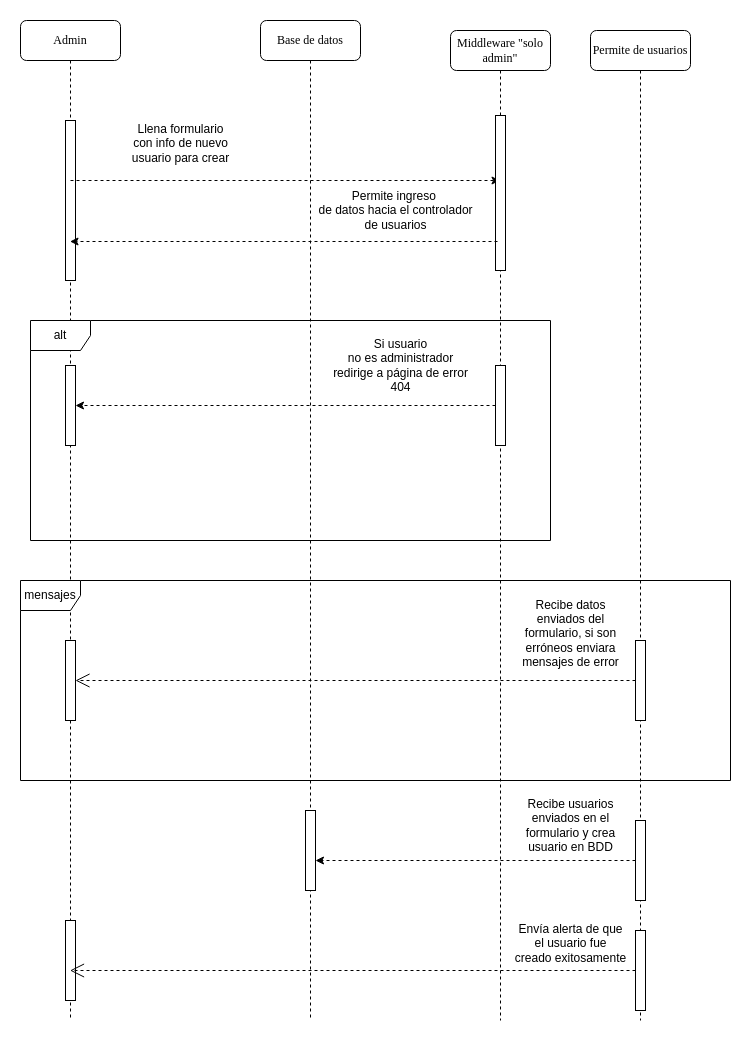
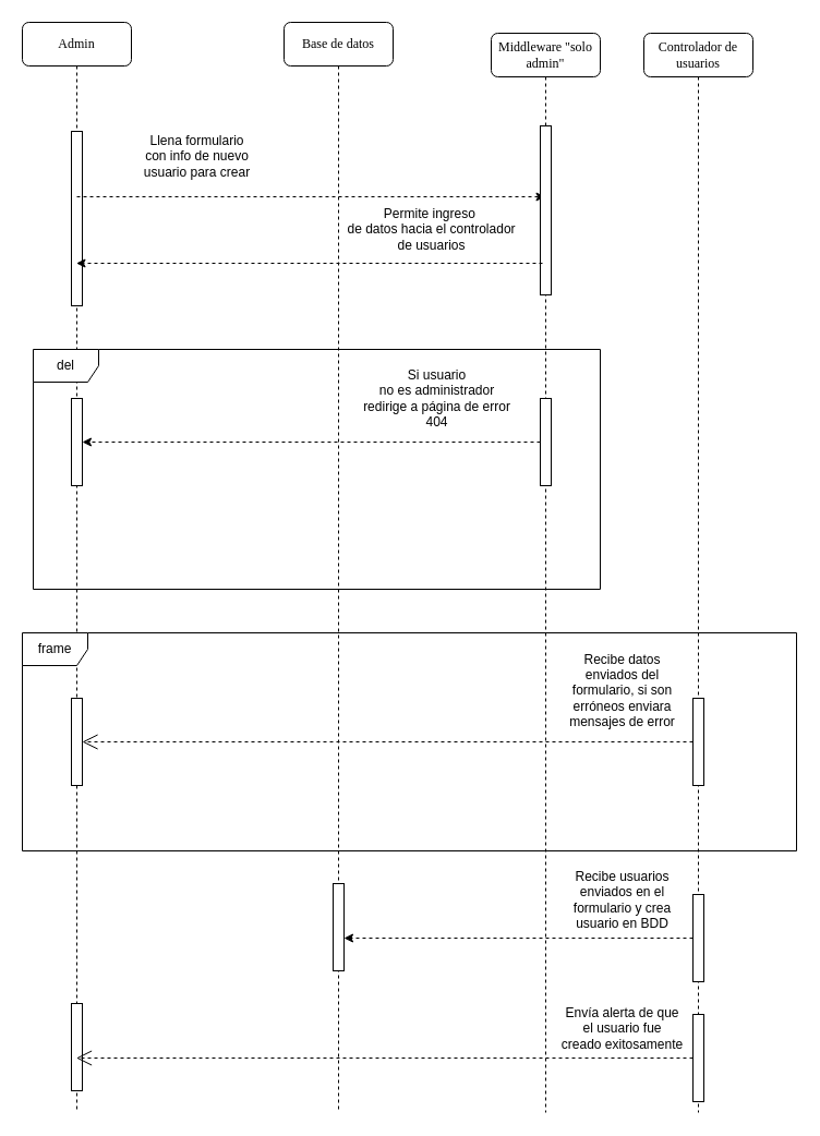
- <mxCell id="9" value="Permite de usuarios" style="shape=umlLifeline;perimeter=lifelinePerimeter;whiteSpace=wrap;html=1;container=1;collapsible=0;recursiveResize=0;outlineConnect=0;rounded=1;shadow=0;comic=0;labelBackgroundColor=none;strokeWidth=1;fontFamily=Verdana;fontSize=12;align=center;" parent="1" vertex="1"><mxGeometry x="590" y="30" width="100" height="990" as="geometry" /></mxCell>
+ <mxCell id="9" value="Controlador de usuarios" style="shape=umlLifeline;perimeter=lifelinePerimeter;whiteSpace=wrap;html=1;container=1;collapsible=0;recursiveResize=0;outlineConnect=0;rounded=1;shadow=0;comic=0;labelBackgroundColor=none;strokeWidth=1;fontFamily=Verdana;fontSize=12;align=center;" parent="1" vertex="1"><mxGeometry x="590" y="30" width="100" height="990" as="geometry" /></mxCell>
- <mxCell id="18" value="alt" style="shape=umlFrame;whiteSpace=wrap;html=1;pointerEvents=0;" vertex="1" parent="1"><mxGeometry x="30" y="320" width="520" height="220" as="geometry" /></mxCell>
+ <mxCell id="18" value="del" style="shape=umlFrame;whiteSpace=wrap;html=1;pointerEvents=0;" vertex="1" parent="1"><mxGeometry x="30" y="320" width="520" height="220" as="geometry" /></mxCell>
- <mxCell id="22" value="mensajes" style="shape=umlFrame;whiteSpace=wrap;html=1;pointerEvents=0;" vertex="1" parent="1"><mxGeometry x="20" y="580" width="710" height="200" as="geometry" /></mxCell>
+ <mxCell id="22" value="frame" style="shape=umlFrame;whiteSpace=wrap;html=1;pointerEvents=0;" vertex="1" parent="1"><mxGeometry x="20" y="580" width="710" height="200" as="geometry" /></mxCell>
